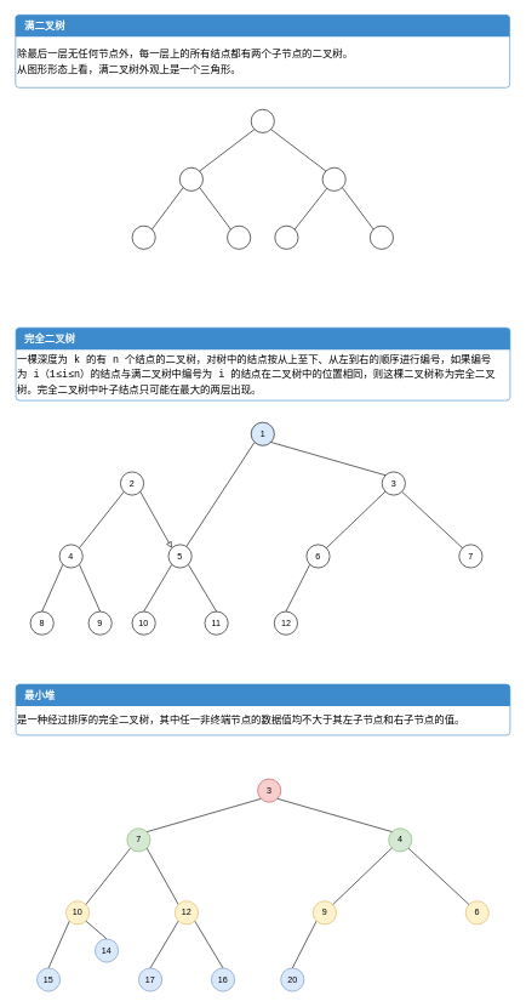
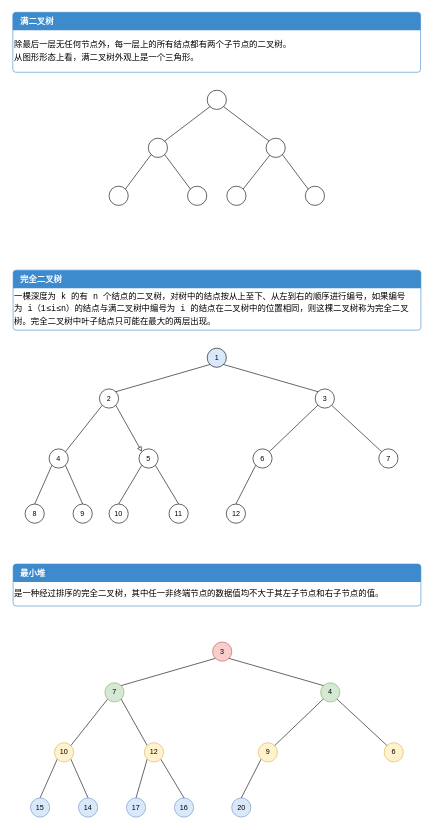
- <mxCell id="33" style="rounded=0;orthogonalLoop=1;jettySize=auto;html=1;exitX=0;exitY=1;exitDx=0;exitDy=0;endArrow=none;endFill=0;" parent="1" source="35" target="36" edge="1"><mxGeometry relative="1" as="geometry" /></mxCell>
+ <mxCell id="33" style="rounded=0;orthogonalLoop=1;jettySize=auto;html=1;exitX=0;exitY=1;exitDx=0;exitDy=0;entryX=1;entryY=0;entryDx=0;entryDy=0;endArrow=none;endFill=0;" parent="1" source="35" target="32" edge="1"><mxGeometry relative="1" as="geometry" /></mxCell>
- <mxCell id="52" value="14" style="ellipse;whiteSpace=wrap;html=1;aspect=fixed;fillColor=#dae8fc;strokeColor=#6c8ebf;" parent="1" vertex="1"><mxGeometry x="130" y="1290" width="32" height="32" as="geometry" /></mxCell>
+ <mxCell id="52" value="14" style="ellipse;whiteSpace=wrap;html=1;aspect=fixed;fillColor=#dae8fc;strokeColor=#6c8ebf;" parent="1" vertex="1"><mxGeometry x="130" y="1330" width="32" height="32" as="geometry" /></mxCell>
- <mxCell id="54" value="17" style="ellipse;whiteSpace=wrap;html=1;aspect=fixed;fillColor=#dae8fc;strokeColor=#6c8ebf;" parent="1" vertex="1"><mxGeometry x="190" y="1330" width="32" height="32" as="geometry" /></mxCell>
+ <mxCell id="54" value="17" style="ellipse;whiteSpace=wrap;html=1;aspect=fixed;fillColor=#dae8fc;strokeColor=#6c8ebf;" parent="1" vertex="1"><mxGeometry x="210" y="1330" width="32" height="32" as="geometry" /></mxCell>
